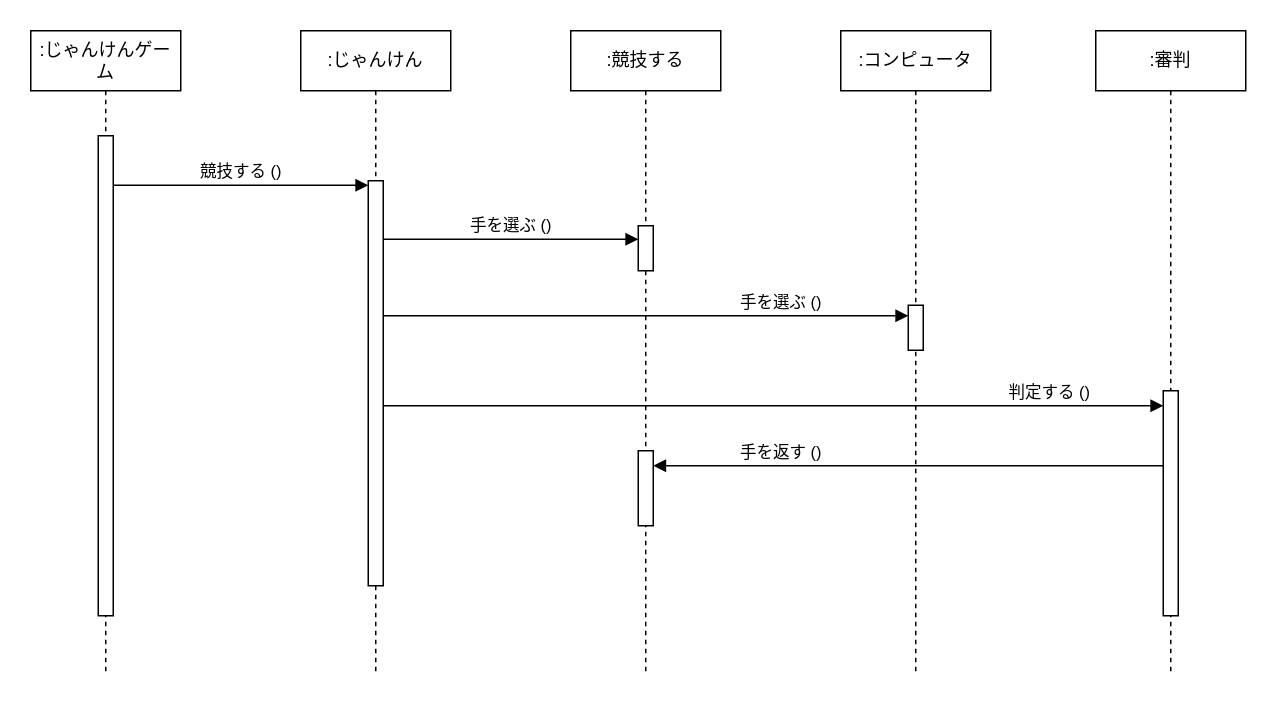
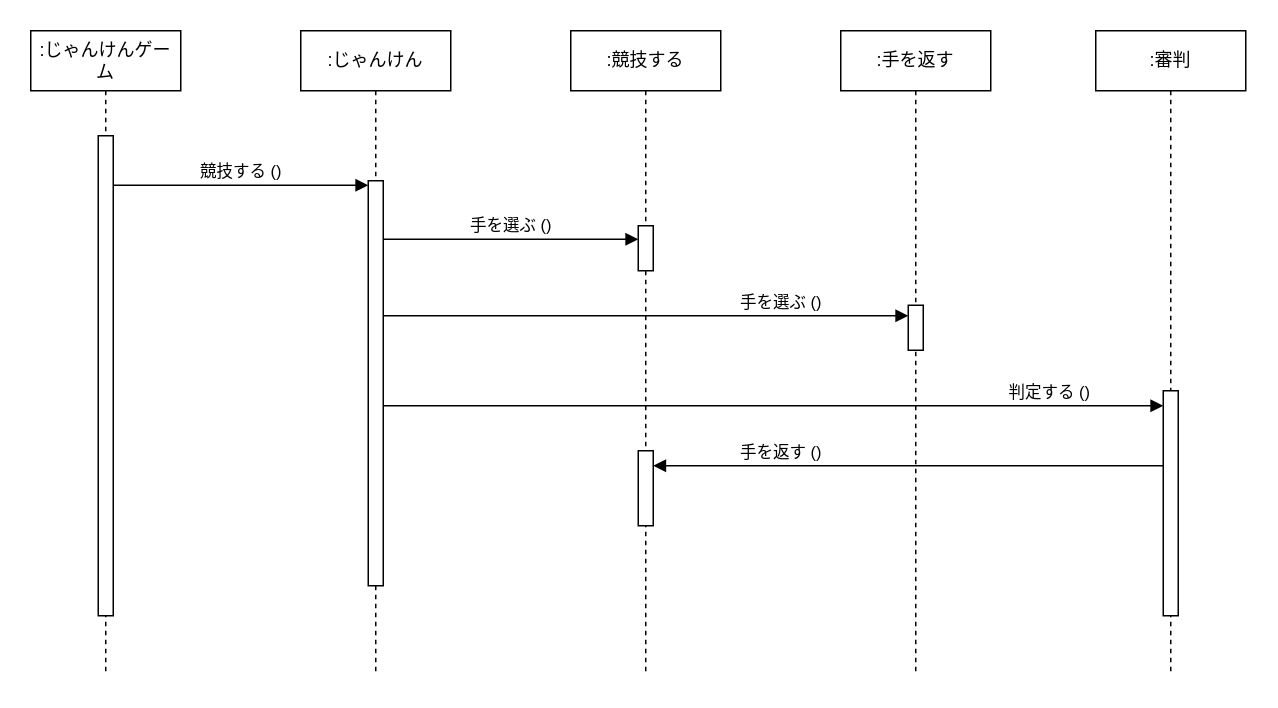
- <mxCell id="11" value=":コンピュータ" style="shape=umlLifeline;perimeter=lifelinePerimeter;whiteSpace=wrap;html=1;container=0;dropTarget=0;collapsible=0;recursiveResize=0;outlineConnect=0;portConstraint=eastwest;newEdgeStyle={&quot;edgeStyle&quot;:&quot;elbowEdgeStyle&quot;,&quot;elbow&quot;:&quot;vertical&quot;,&quot;curved&quot;:0,&quot;rounded&quot;:0};" vertex="1" parent="1"><mxGeometry x="560" y="20" width="100" height="430" as="geometry" /></mxCell>
+ <mxCell id="11" value=":手を返す" style="shape=umlLifeline;perimeter=lifelinePerimeter;whiteSpace=wrap;html=1;container=0;dropTarget=0;collapsible=0;recursiveResize=0;outlineConnect=0;portConstraint=eastwest;newEdgeStyle={&quot;edgeStyle&quot;:&quot;elbowEdgeStyle&quot;,&quot;elbow&quot;:&quot;vertical&quot;,&quot;curved&quot;:0,&quot;rounded&quot;:0};" vertex="1" parent="1"><mxGeometry x="560" y="20" width="100" height="430" as="geometry" /></mxCell>
